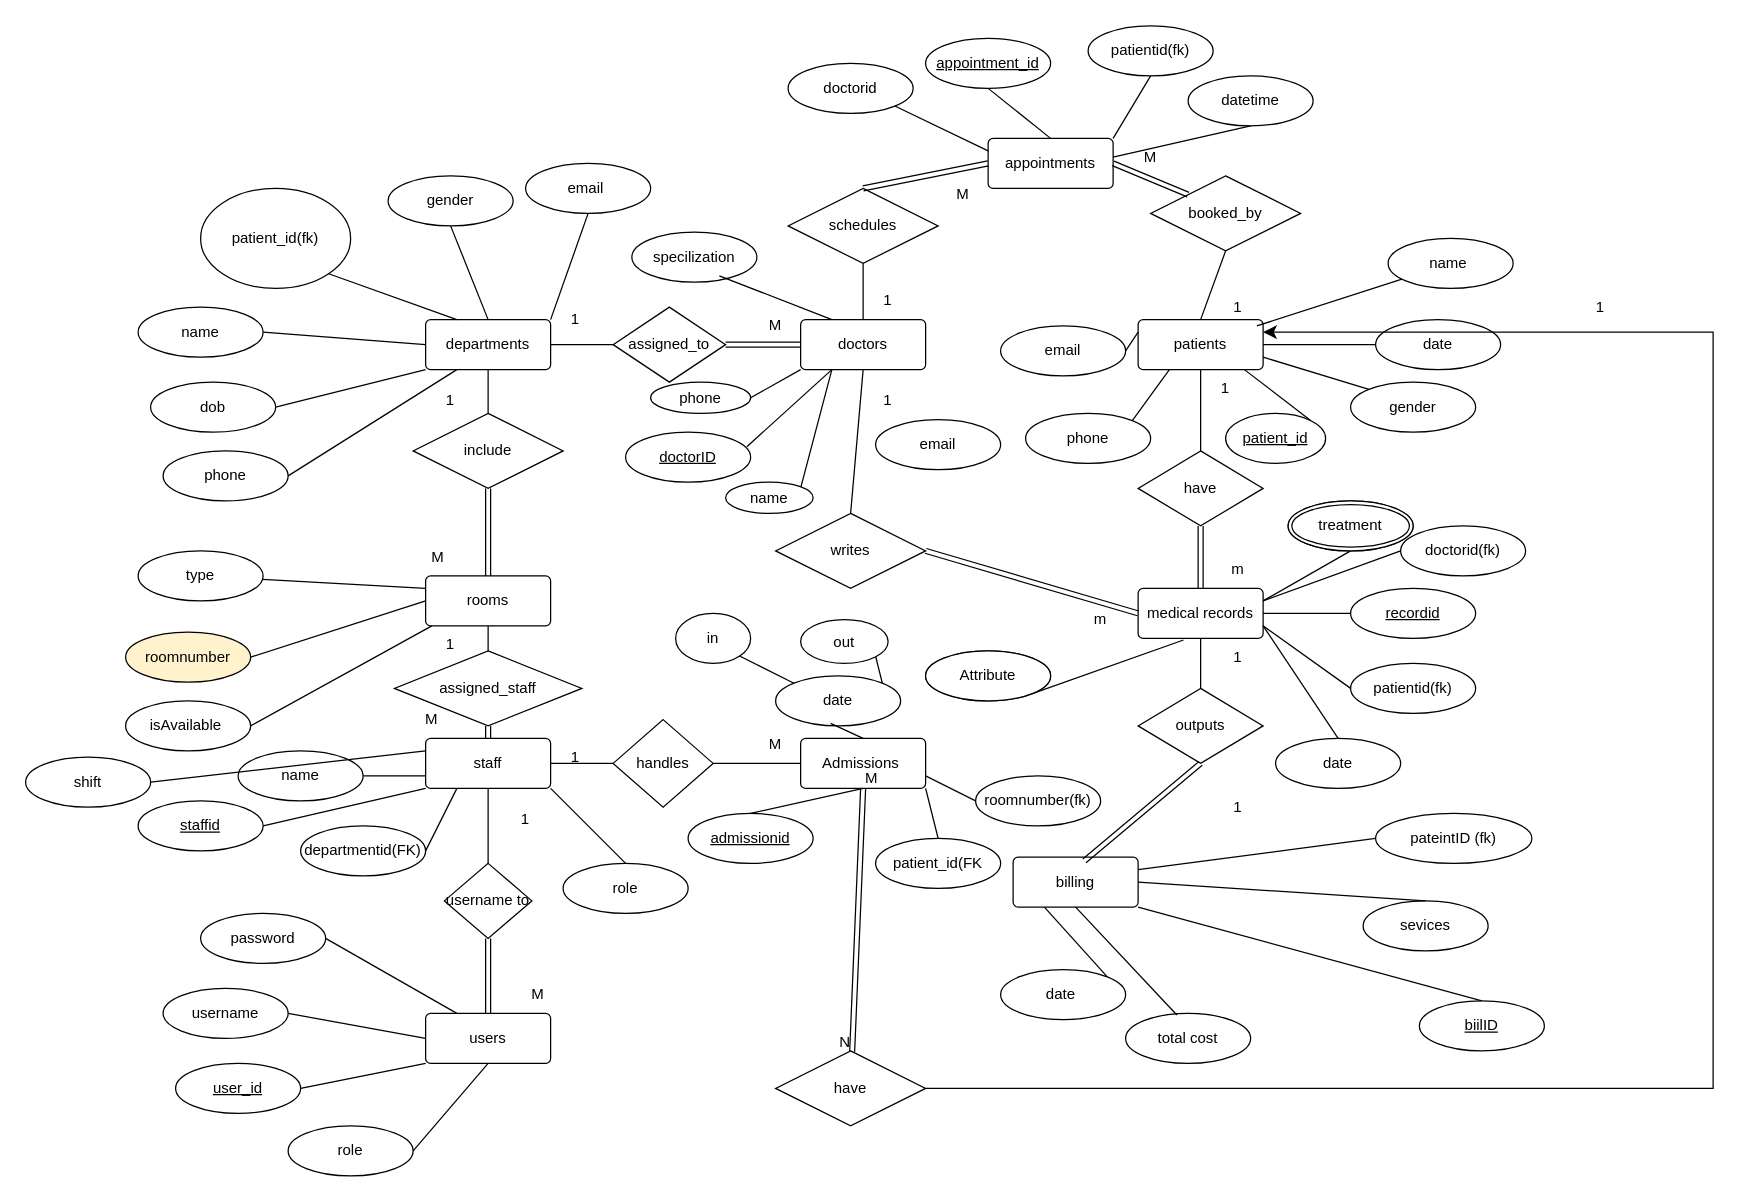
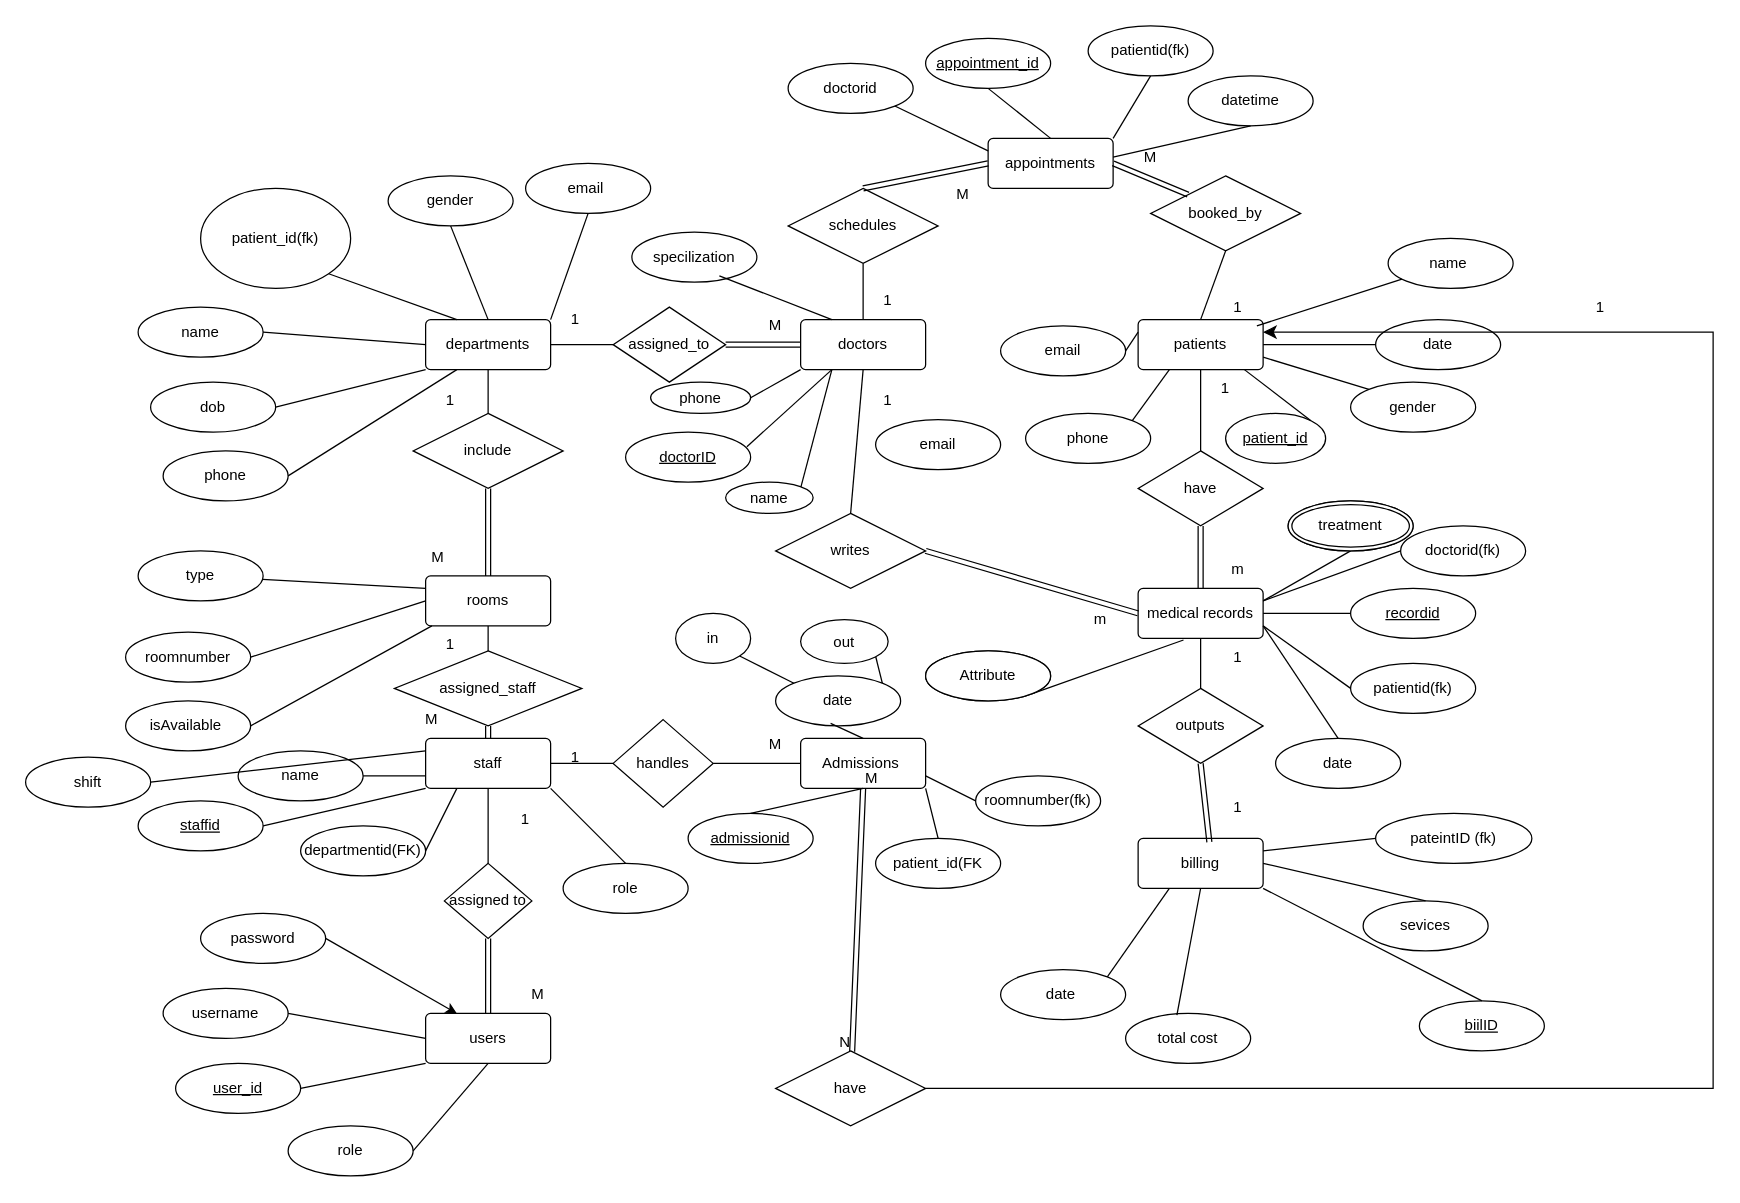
- <mxCell id="74" value="roomnumber" style="ellipse;whiteSpace=wrap;html=1;align=center;fillColor=#fff2cc;" vertex="1" parent="1"><mxGeometry x="100" y="505" width="100" height="40" as="geometry" /></mxCell>
+ <mxCell id="74" value="roomnumber" style="ellipse;whiteSpace=wrap;html=1;align=center;" vertex="1" parent="1"><mxGeometry x="100" y="505" width="100" height="40" as="geometry" /></mxCell>
- <mxCell id="5" value="billing" style="rounded=1;arcSize=10;whiteSpace=wrap;html=1;align=center;" vertex="1" parent="1"><mxGeometry x="810" y="685" width="100" height="40" as="geometry" /></mxCell>
+ <mxCell id="5" value="billing" style="rounded=1;arcSize=10;whiteSpace=wrap;html=1;align=center;" vertex="1" parent="1"><mxGeometry x="910" y="670" width="100" height="40" as="geometry" /></mxCell>
- <mxCell id="15" value="username to" style="shape=rhombus;perimeter=rhombusPerimeter;whiteSpace=wrap;html=1;align=center;" vertex="1" parent="1"><mxGeometry x="355" y="690" width="70" height="60" as="geometry" /></mxCell>
+ <mxCell id="15" value="assigned to" style="shape=rhombus;perimeter=rhombusPerimeter;whiteSpace=wrap;html=1;align=center;" vertex="1" parent="1"><mxGeometry x="355" y="690" width="70" height="60" as="geometry" /></mxCell>
- <mxCell id="82" value="" style="endArrow=none;html=1;rounded=0;exitX=1;exitY=0.5;exitDx=0;exitDy=0;entryX=0.25;entryY=0;entryDx=0;entryDy=0;" edge="1" parent="1" source="80" target="7"><mxGeometry relative="1" as="geometry"><mxPoint x="710" y="540" as="sourcePoint" /><mxPoint x="870" y="540" as="targetPoint" /></mxGeometry></mxCell>
+ <mxCell id="82" value="" style="endArrow=classic;html=1;rounded=0;exitX=1;exitY=0.5;exitDx=0;exitDy=0;entryX=0.25;entryY=0;entryDx=0;entryDy=0;" edge="1" parent="1" source="80" target="7"><mxGeometry relative="1" as="geometry"><mxPoint x="710" y="540" as="sourcePoint" /><mxPoint x="870" y="540" as="targetPoint" /></mxGeometry></mxCell>
